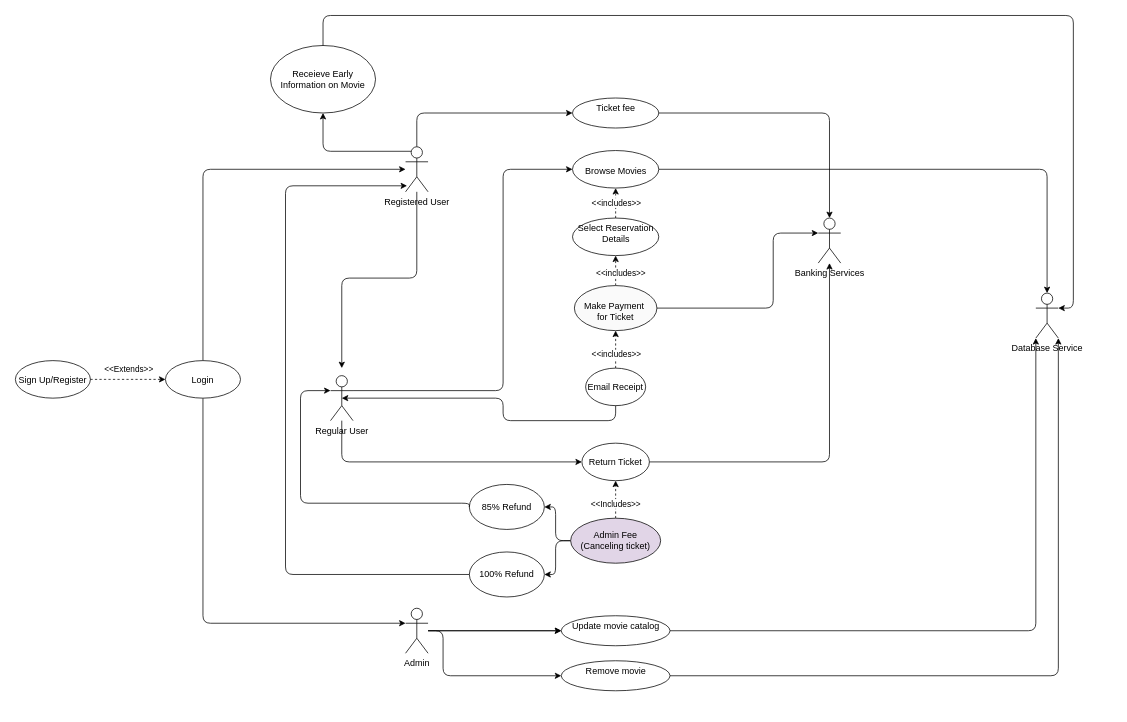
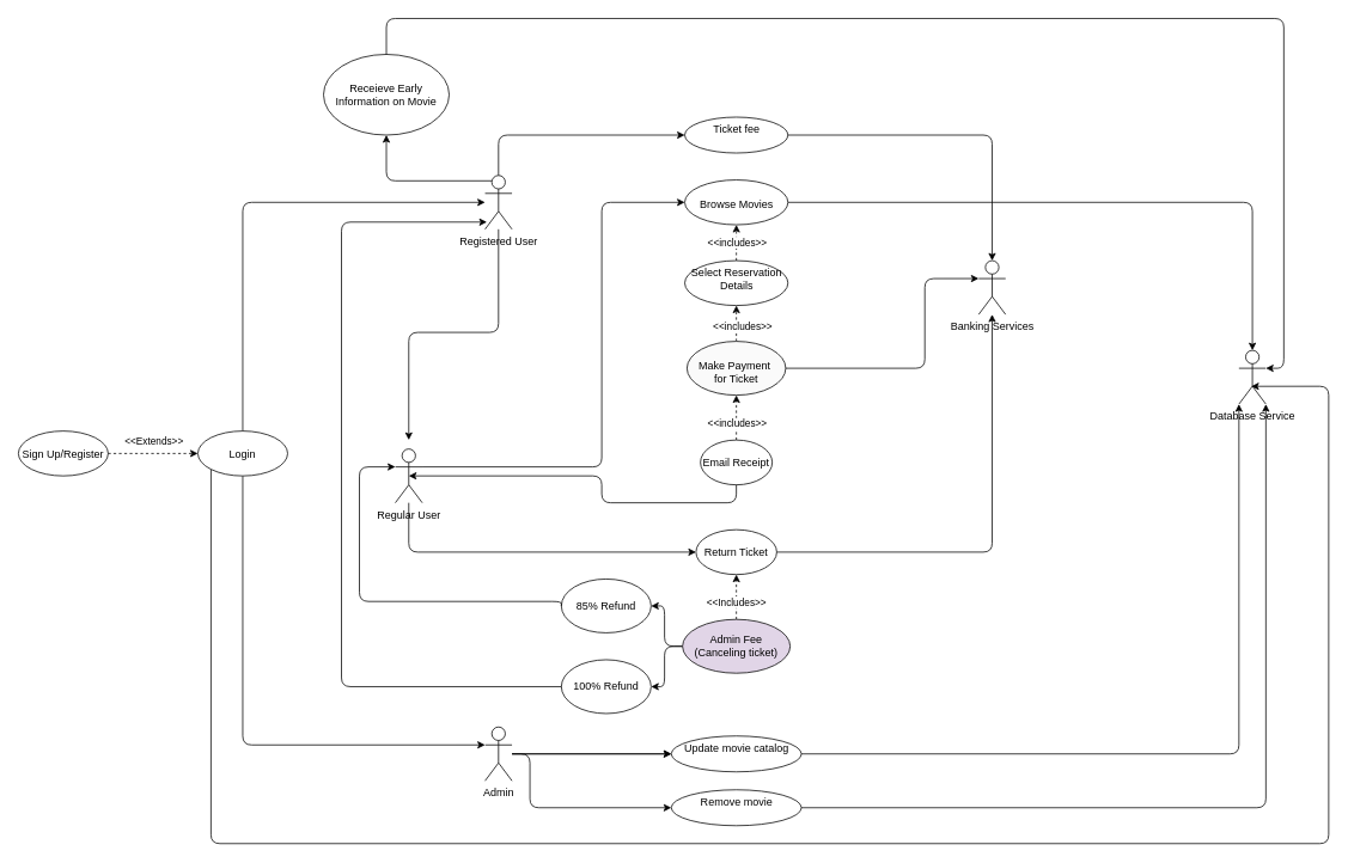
+ <mxCell id="45" style="edgeStyle=orthogonalEdgeStyle;rounded=1;orthogonalLoop=1;jettySize=auto;html=1;exitX=0;exitY=1;exitDx=0;exitDy=0;strokeColor=default;align=center;verticalAlign=middle;fontFamily=Helvetica;fontSize=11;fontColor=default;labelBackgroundColor=default;endArrow=classic;entryX=0.457;entryY=0.669;entryDx=0;entryDy=0;entryPerimeter=0;" edge="1" parent="1" source="33" target="30"><mxGeometry relative="1" as="geometry"><Array as="points"><mxPoint x="235" y="940" /><mxPoint x="1480" y="940" /><mxPoint x="1480" y="430" /></Array><mxPoint x="1410" y="430" as="targetPoint" /></mxGeometry></mxCell>
